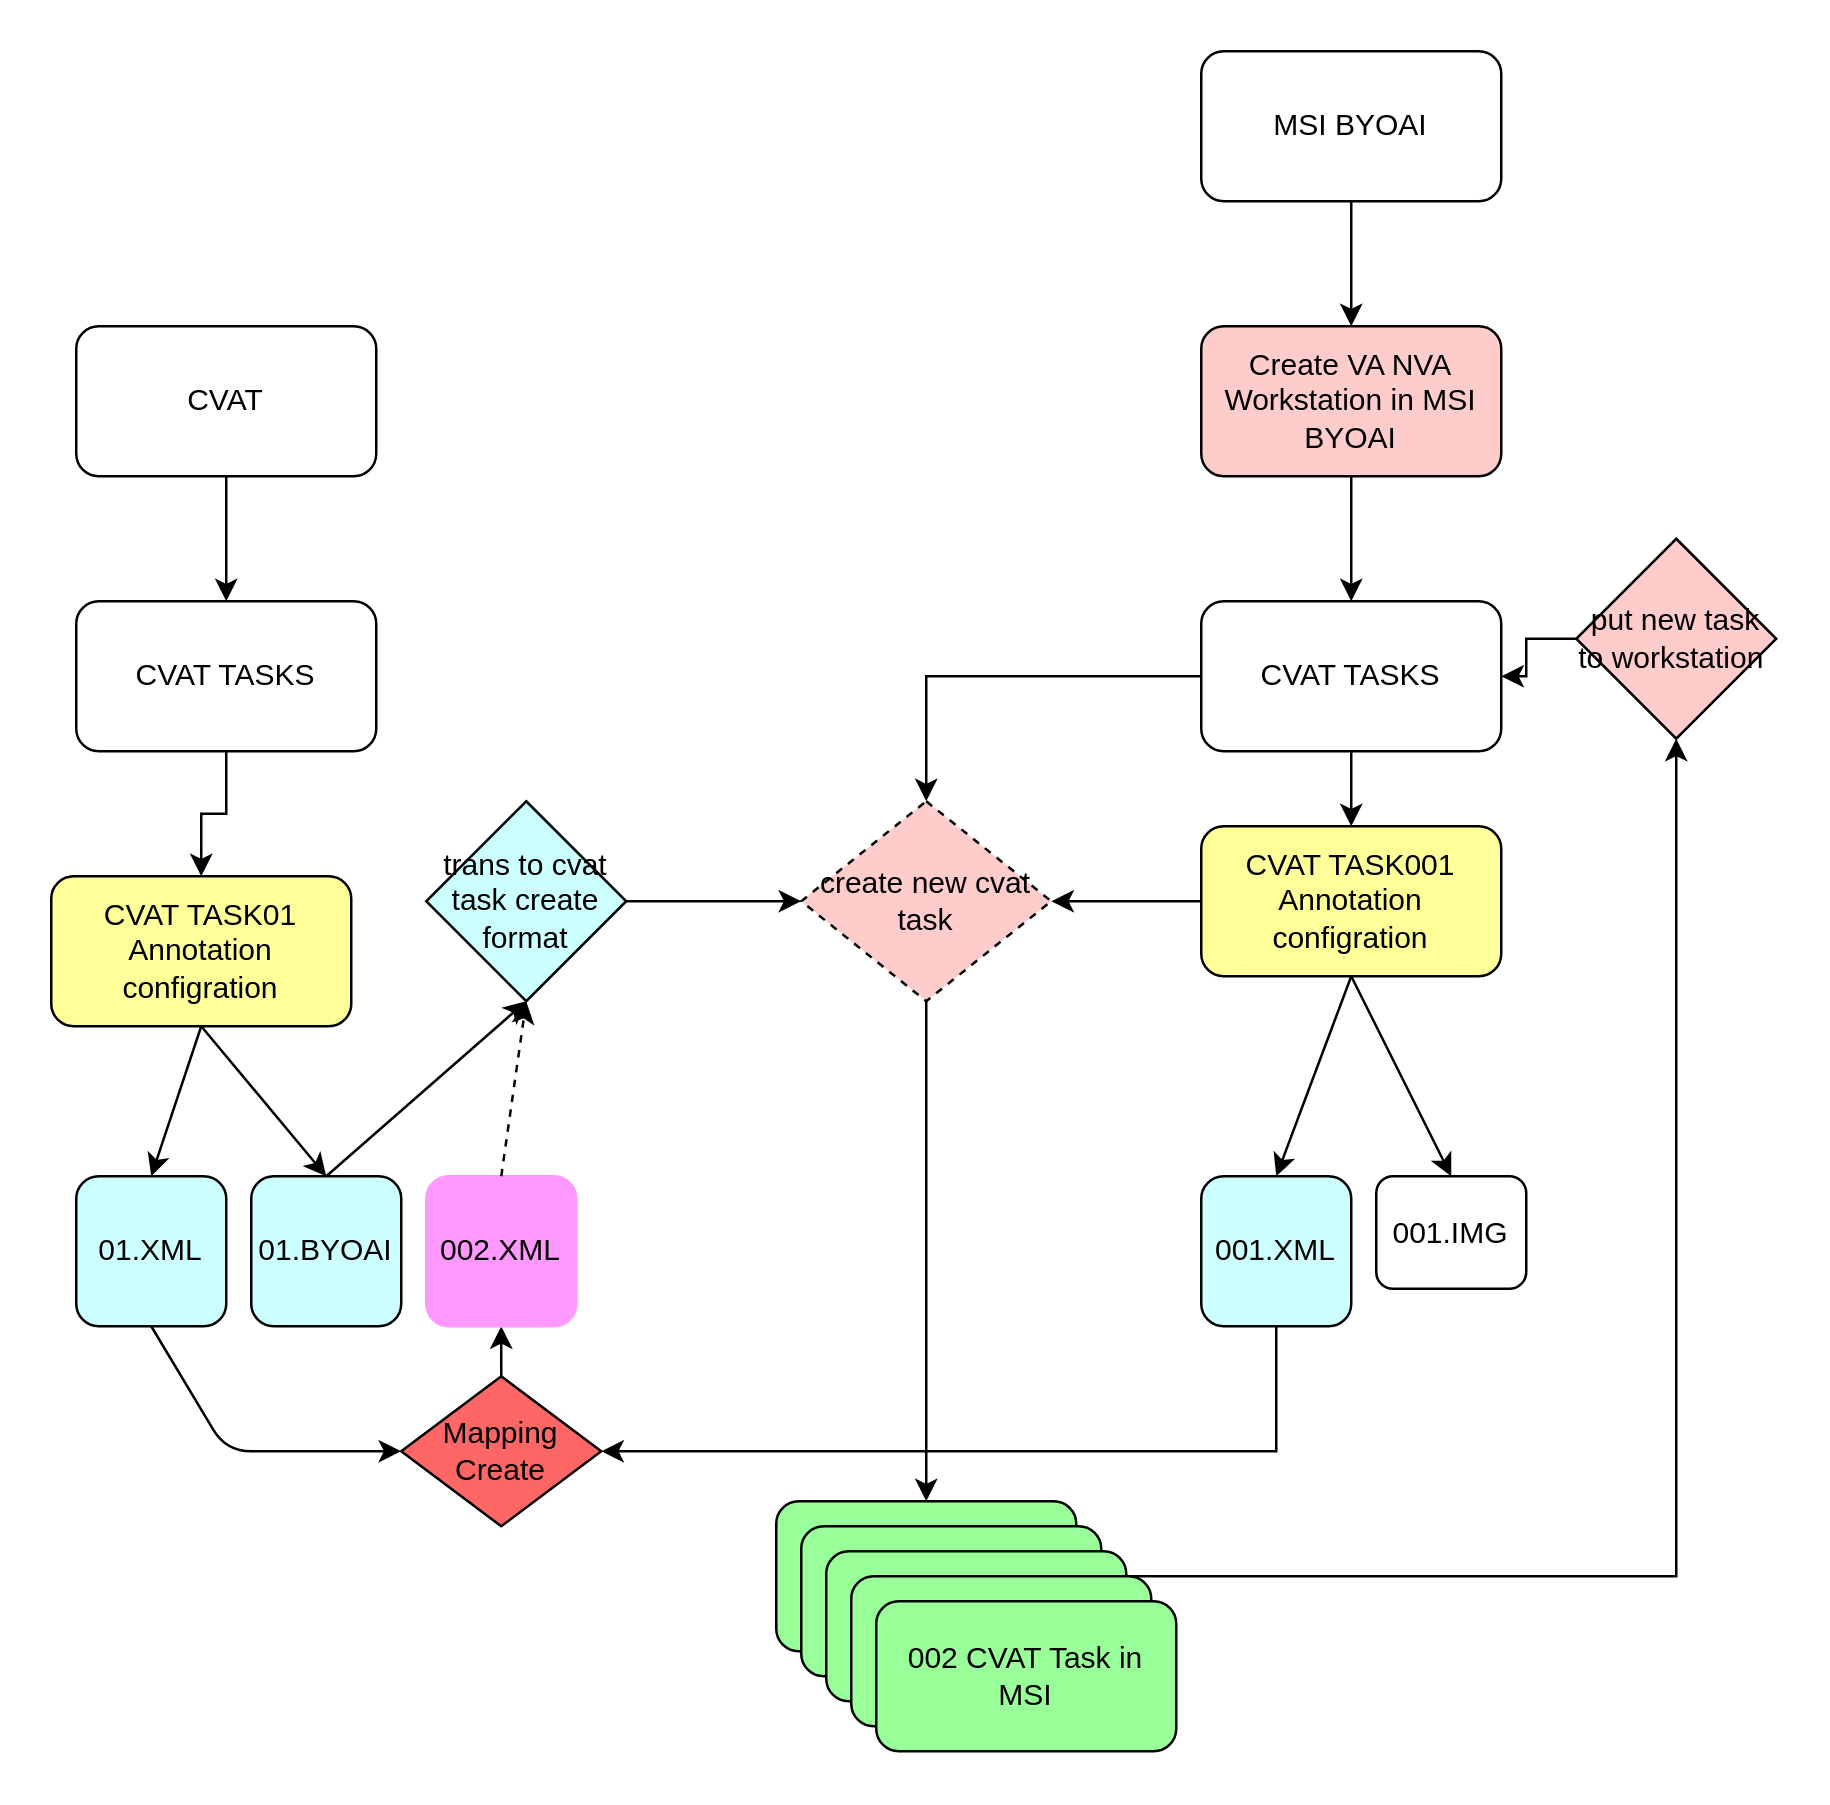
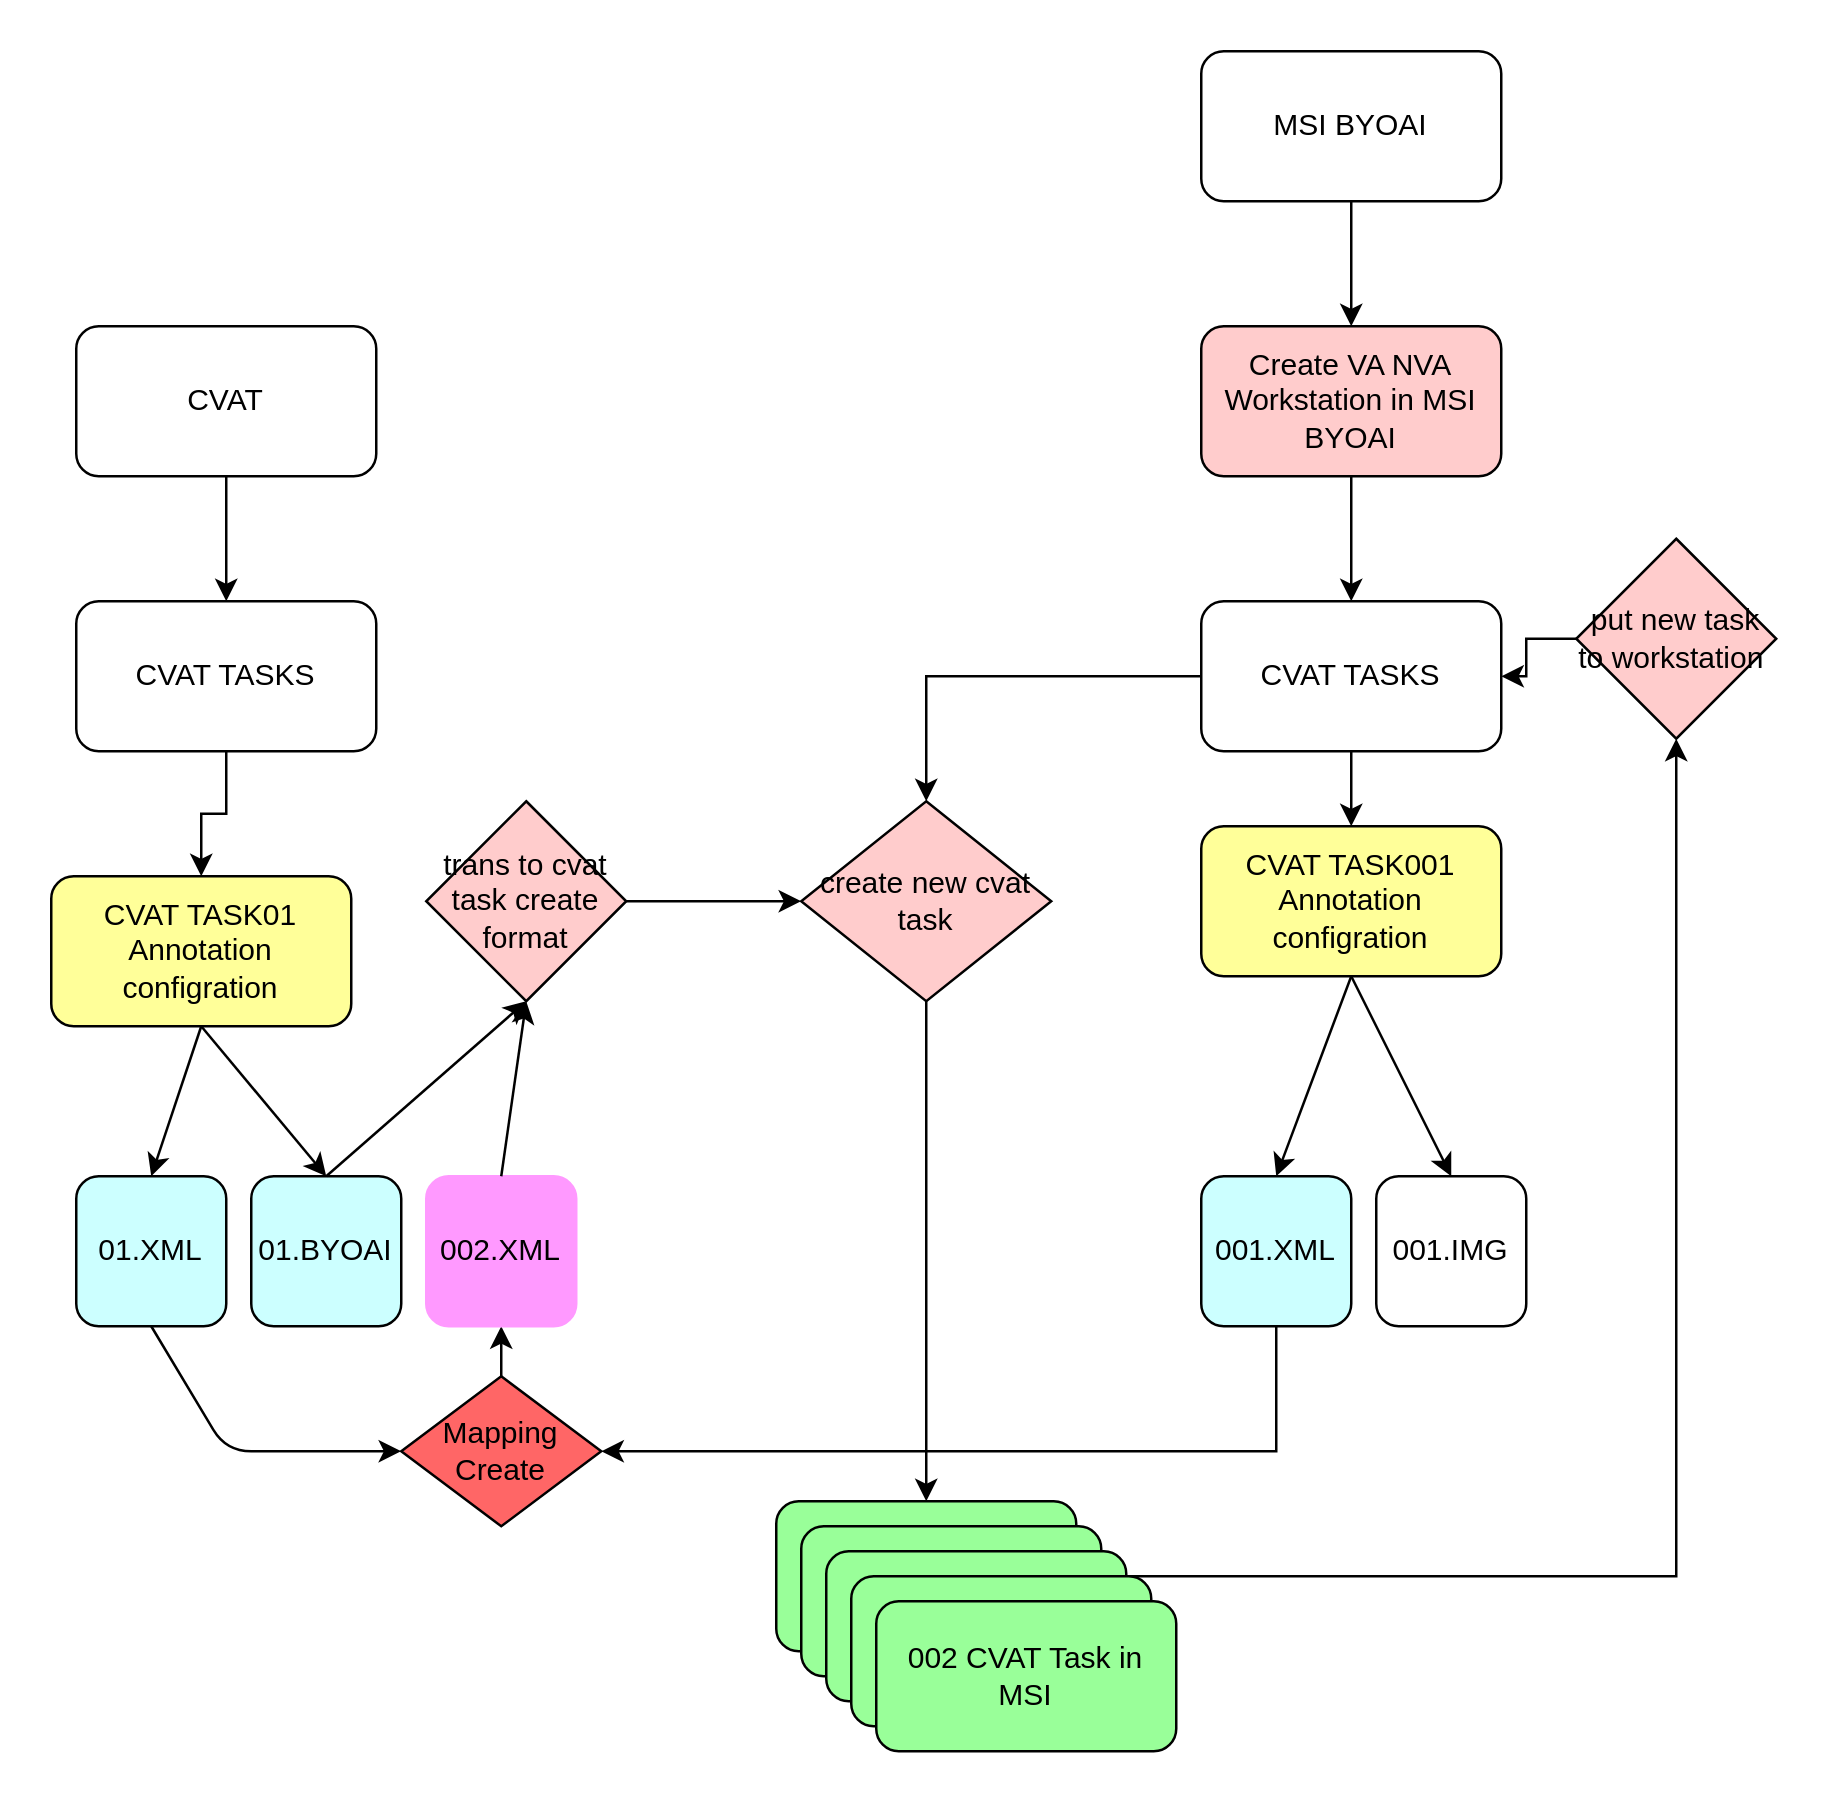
- <mxCell id="36" value="trans to cvat task create format" style="rhombus;whiteSpace=wrap;html=1;fillColor=#ccffff;" vertex="1" parent="1"><mxGeometry x="170" y="320" width="80" height="80" as="geometry" /></mxCell>
+ <mxCell id="36" value="trans to cvat task create format" style="rhombus;whiteSpace=wrap;html=1;fillColor=#FFCCCC;" vertex="1" parent="1"><mxGeometry x="170" y="320" width="80" height="80" as="geometry" /></mxCell>
- <mxCell id="20" value="create new cvat task" style="rhombus;whiteSpace=wrap;html=1;fillColor=#FFCCCC;dashed=1;" vertex="1" parent="1"><mxGeometry x="320" y="320" width="100" height="80" as="geometry" /></mxCell>
+ <mxCell id="20" value="create new cvat task" style="rhombus;whiteSpace=wrap;html=1;fillColor=#FFCCCC;" vertex="1" parent="1"><mxGeometry x="320" y="320" width="100" height="80" as="geometry" /></mxCell>
- <mxCell id="7" style="edgeStyle=orthogonalEdgeStyle;rounded=0;orthogonalLoop=1;jettySize=auto;html=1;entryX=1;entryY=0.5;entryDx=0;entryDy=0;" edge="1" parent="1" source="8" target="20"><mxGeometry relative="1" as="geometry" /></mxCell>
- <mxCell id="34" value="" style="endArrow=classic;html=1;exitX=0.5;exitY=0;exitDx=0;exitDy=0;entryX=0.5;entryY=1;entryDx=0;entryDy=0;dashed=1;" edge="1" parent="1" source="19" target="36"><mxGeometry width="50" height="50" relative="1" as="geometry"><mxPoint x="310" y="410" as="sourcePoint" /><mxPoint x="210" y="440" as="targetPoint" /></mxGeometry></mxCell>
+ <mxCell id="34" value="" style="endArrow=classic;html=1;exitX=0.5;exitY=0;exitDx=0;exitDy=0;entryX=0.5;entryY=1;entryDx=0;entryDy=0;" edge="1" parent="1" source="19" target="36"><mxGeometry width="50" height="50" relative="1" as="geometry"><mxPoint x="310" y="410" as="sourcePoint" /><mxPoint x="210" y="440" as="targetPoint" /></mxGeometry></mxCell>
- <mxCell id="27" value="001.IMG" style="rounded=1;whiteSpace=wrap;html=1;" vertex="1" parent="1"><mxGeometry x="550" y="470" width="60" height="45" as="geometry" /></mxCell>
+ <mxCell id="27" value="001.IMG" style="rounded=1;whiteSpace=wrap;html=1;" vertex="1" parent="1"><mxGeometry x="550" y="470" width="60" height="60" as="geometry" /></mxCell>
